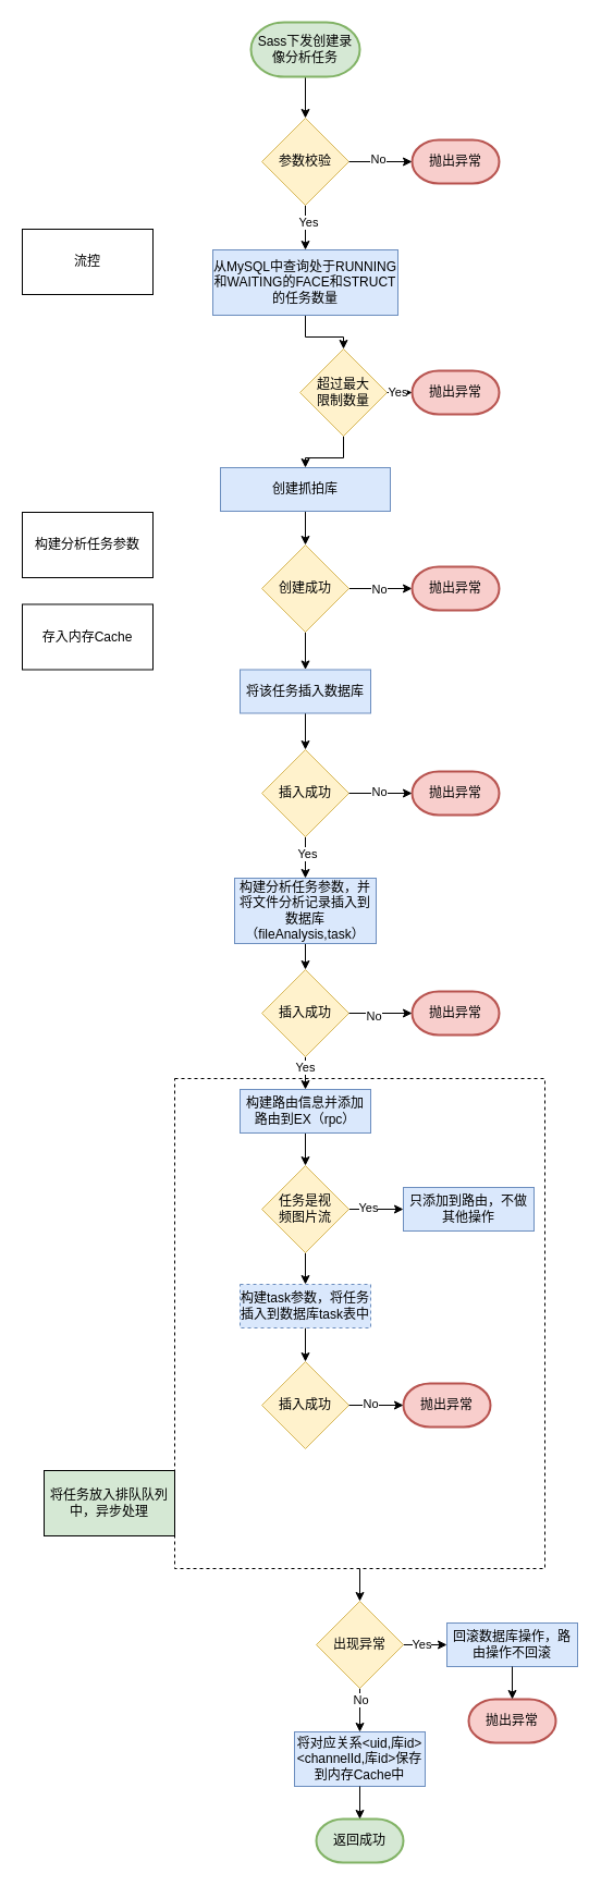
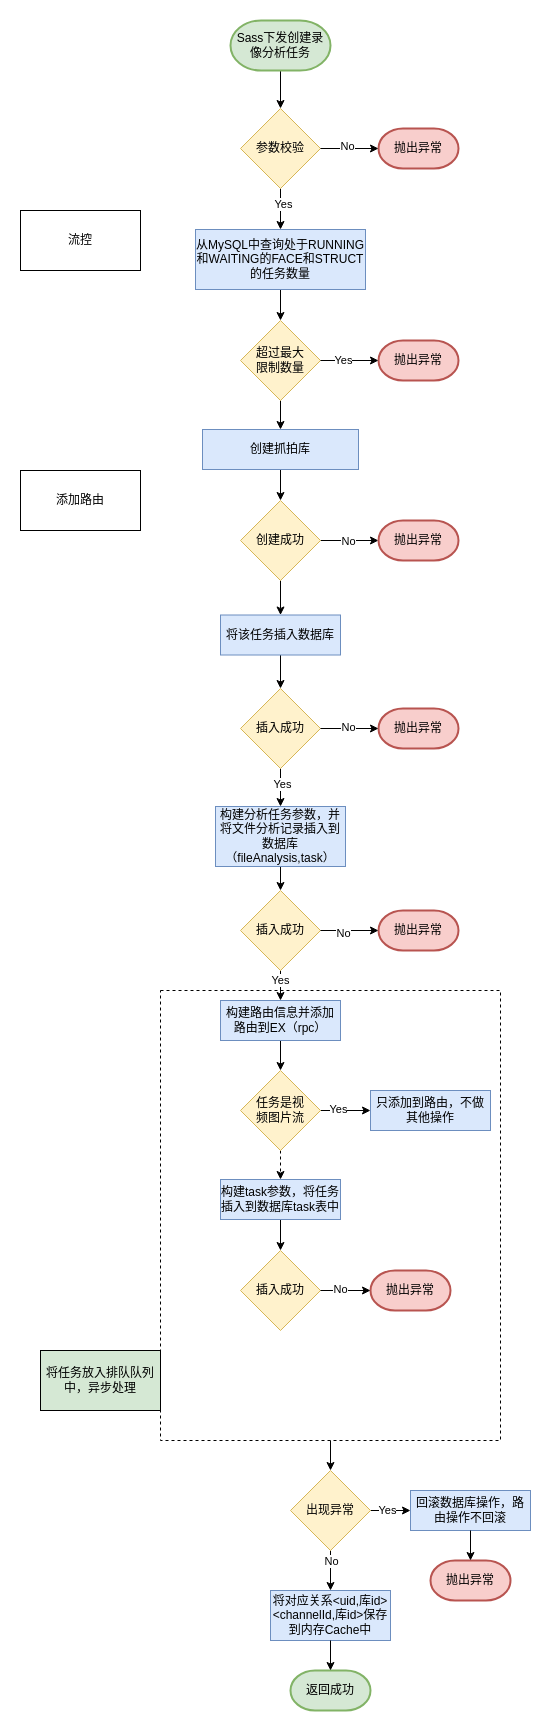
- <mxCell id="22" value="超过最大&lt;div&gt;限制数量&lt;/div&gt;" style="rhombus;whiteSpace=wrap;html=1;fillColor=#fff2cc;strokeColor=#d6b656;" vertex="1" parent="1"><mxGeometry x="275" y="320" width="80" height="80" as="geometry" /></mxCell>
+ <mxCell id="22" value="超过最大&lt;div&gt;限制数量&lt;/div&gt;" style="rhombus;whiteSpace=wrap;html=1;fillColor=#fff2cc;strokeColor=#d6b656;" vertex="1" parent="1"><mxGeometry x="240" y="320" width="80" height="80" as="geometry" /></mxCell>
- <mxCell id="17" value="构建分析任务参数" style="rounded=0;whiteSpace=wrap;html=1;" vertex="1" parent="1"><mxGeometry x="20" y="470" width="120" height="60" as="geometry" /></mxCell>
+ <mxCell id="17" value="添加路由" style="rounded=0;whiteSpace=wrap;html=1;" vertex="1" parent="1"><mxGeometry x="20" y="470" width="120" height="60" as="geometry" /></mxCell>
- <mxCell id="18" value="存入内存Cache" style="rounded=0;whiteSpace=wrap;html=1;" vertex="1" parent="1"><mxGeometry x="20" y="554.5" width="120" height="60" as="geometry" /></mxCell>
- <mxCell id="49" style="edgeStyle=orthogonalEdgeStyle;rounded=0;orthogonalLoop=1;jettySize=auto;html=1;exitX=0.5;exitY=1;exitDx=0;exitDy=0;entryX=0.5;entryY=0;entryDx=0;entryDy=0;" edge="1" parent="1" source="50" target="53"><mxGeometry relative="1" as="geometry" /></mxCell>
+ <mxCell id="49" style="edgeStyle=orthogonalEdgeStyle;rounded=0;orthogonalLoop=1;jettySize=auto;html=1;exitX=0.5;exitY=1;exitDx=0;exitDy=0;entryX=0.5;entryY=0;entryDx=0;entryDy=0;dashed=1;" edge="1" parent="1" source="50" target="53"><mxGeometry relative="1" as="geometry" /></mxCell>
- <mxCell id="53" value="构建task参数，将任务插入到数据库task表中" style="rounded=0;whiteSpace=wrap;html=1;fillColor=#dae8fc;strokeColor=#6c8ebf;dashed=1;" vertex="1" parent="1"><mxGeometry x="220" y="1179" width="120" height="40" as="geometry" /></mxCell>
+ <mxCell id="53" value="构建task参数，将任务插入到数据库task表中" style="rounded=0;whiteSpace=wrap;html=1;fillColor=#dae8fc;strokeColor=#6c8ebf;" vertex="1" parent="1"><mxGeometry x="220" y="1179" width="120" height="40" as="geometry" /></mxCell>
